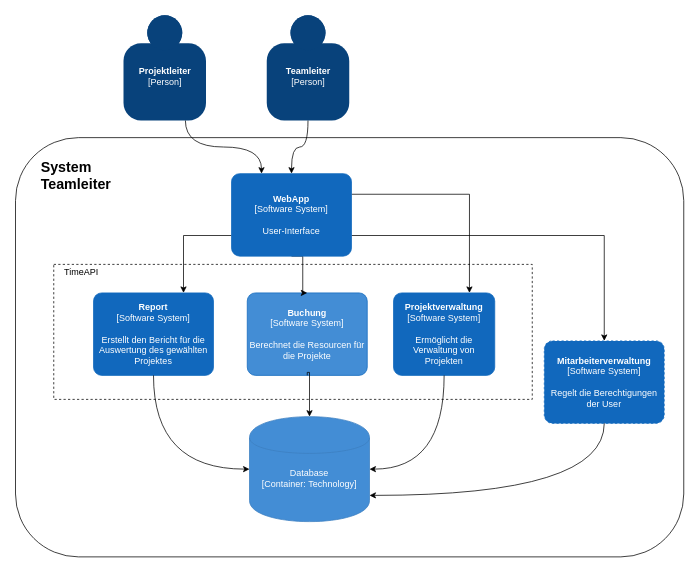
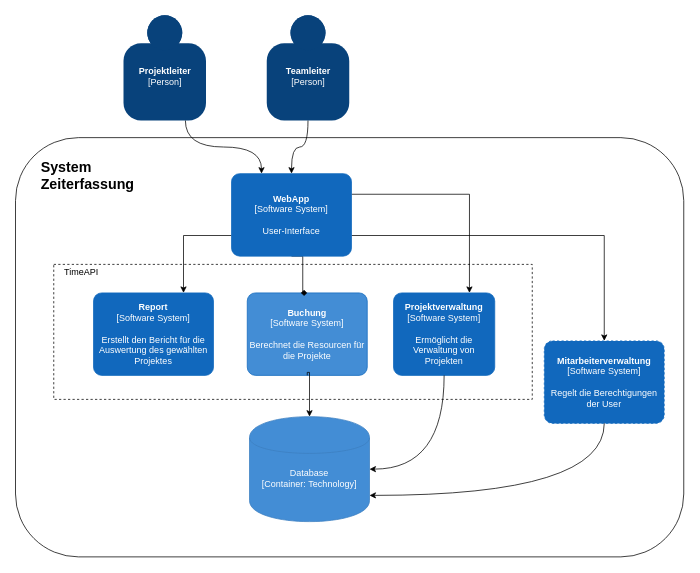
- <mxCell id="5" value="System&lt;br&gt;Teamleiter" style="text;html=1;strokeColor=none;fillColor=none;align=left;verticalAlign=middle;whiteSpace=wrap;rounded=0;fontSize=19;fontStyle=1" parent="2" vertex="1"><mxGeometry x="32" y="41" width="131" height="20" as="geometry" /></mxCell>
+ <mxCell id="5" value="System&lt;br&gt;Zeiterfassung" style="text;html=1;strokeColor=none;fillColor=none;align=left;verticalAlign=middle;whiteSpace=wrap;rounded=0;fontSize=19;fontStyle=1" parent="2" vertex="1"><mxGeometry x="32" y="41" width="131" height="20" as="geometry" /></mxCell>
- <mxCell id="16" style="edgeStyle=orthogonalEdgeStyle;rounded=0;orthogonalLoop=1;jettySize=auto;html=1;exitX=0.5;exitY=1;exitDx=0;exitDy=0;exitPerimeter=0;entryX=0.5;entryY=0;entryDx=0;entryDy=0;entryPerimeter=0;" parent="1" source="19" target="8" edge="1"><mxGeometry relative="1" as="geometry"><Array as="points"><mxPoint x="403" y="341" /></Array></mxGeometry></mxCell>
+ <mxCell id="16" style="edgeStyle=orthogonalEdgeStyle;rounded=0;orthogonalLoop=1;jettySize=auto;html=1;exitX=0.5;exitY=1;exitDx=0;exitDy=0;exitPerimeter=0;entryX=0.5;entryY=0;entryDx=0;entryDy=0;entryPerimeter=0;endArrow=diamond;" parent="1" source="19" target="8" edge="1"><mxGeometry relative="1" as="geometry"><Array as="points"><mxPoint x="403" y="341" /></Array></mxGeometry></mxCell>
- <mxCell id="22" style="edgeStyle=orthogonalEdgeStyle;curved=1;orthogonalLoop=1;jettySize=auto;html=1;exitX=0.5;exitY=1;exitDx=0;exitDy=0;exitPerimeter=0;entryX=0;entryY=0.5;entryDx=0;entryDy=0;entryPerimeter=0;" parent="1" source="9" target="13" edge="1"><mxGeometry relative="1" as="geometry" /></mxCell>
